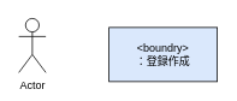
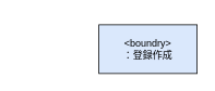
- <mxCell id="2" value="Actor" style="shape=umlActor;verticalLabelPosition=bottom;verticalAlign=top;html=1;" vertex="1" parent="1"><mxGeometry x="20" y="20" width="30" height="60" as="geometry" /></mxCell>
